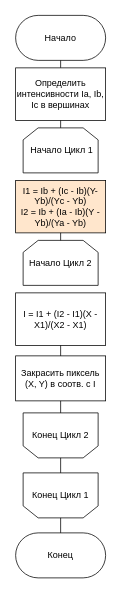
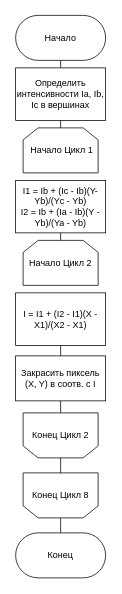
- <mxCell id="7" value="I1 = Ib + (Ic - Ib)(Y-Yb)/(Yc - Yb)&lt;br&gt;I2 = Ib + (Ia - Ib)(Y - Yb)/(Ya - Yb)&lt;br&gt;" style="rounded=0;whiteSpace=wrap;html=1;fillColor=#ffe6cc;" vertex="1" parent="1"><mxGeometry x="20" y="240" width="120" height="70" as="geometry" /></mxCell>
+ <mxCell id="7" value="I1 = Ib + (Ic - Ib)(Y-Yb)/(Yc - Yb)&lt;br&gt;I2 = Ib + (Ia - Ib)(Y - Yb)/(Ya - Yb)&lt;br&gt;" style="rounded=0;whiteSpace=wrap;html=1;" vertex="1" parent="1"><mxGeometry x="20" y="240" width="120" height="70" as="geometry" /></mxCell>
- <mxCell id="13" value="Конец Цикл 1&lt;br&gt;" style="shape=loopLimit;whiteSpace=wrap;html=1;direction=west;" vertex="1" parent="1"><mxGeometry x="30" y="630" width="100" height="60" as="geometry" /></mxCell>
+ <mxCell id="13" value="Конец Цикл 8&lt;br&gt;" style="shape=loopLimit;whiteSpace=wrap;html=1;direction=west;" vertex="1" parent="1"><mxGeometry x="30" y="630" width="100" height="60" as="geometry" /></mxCell>
